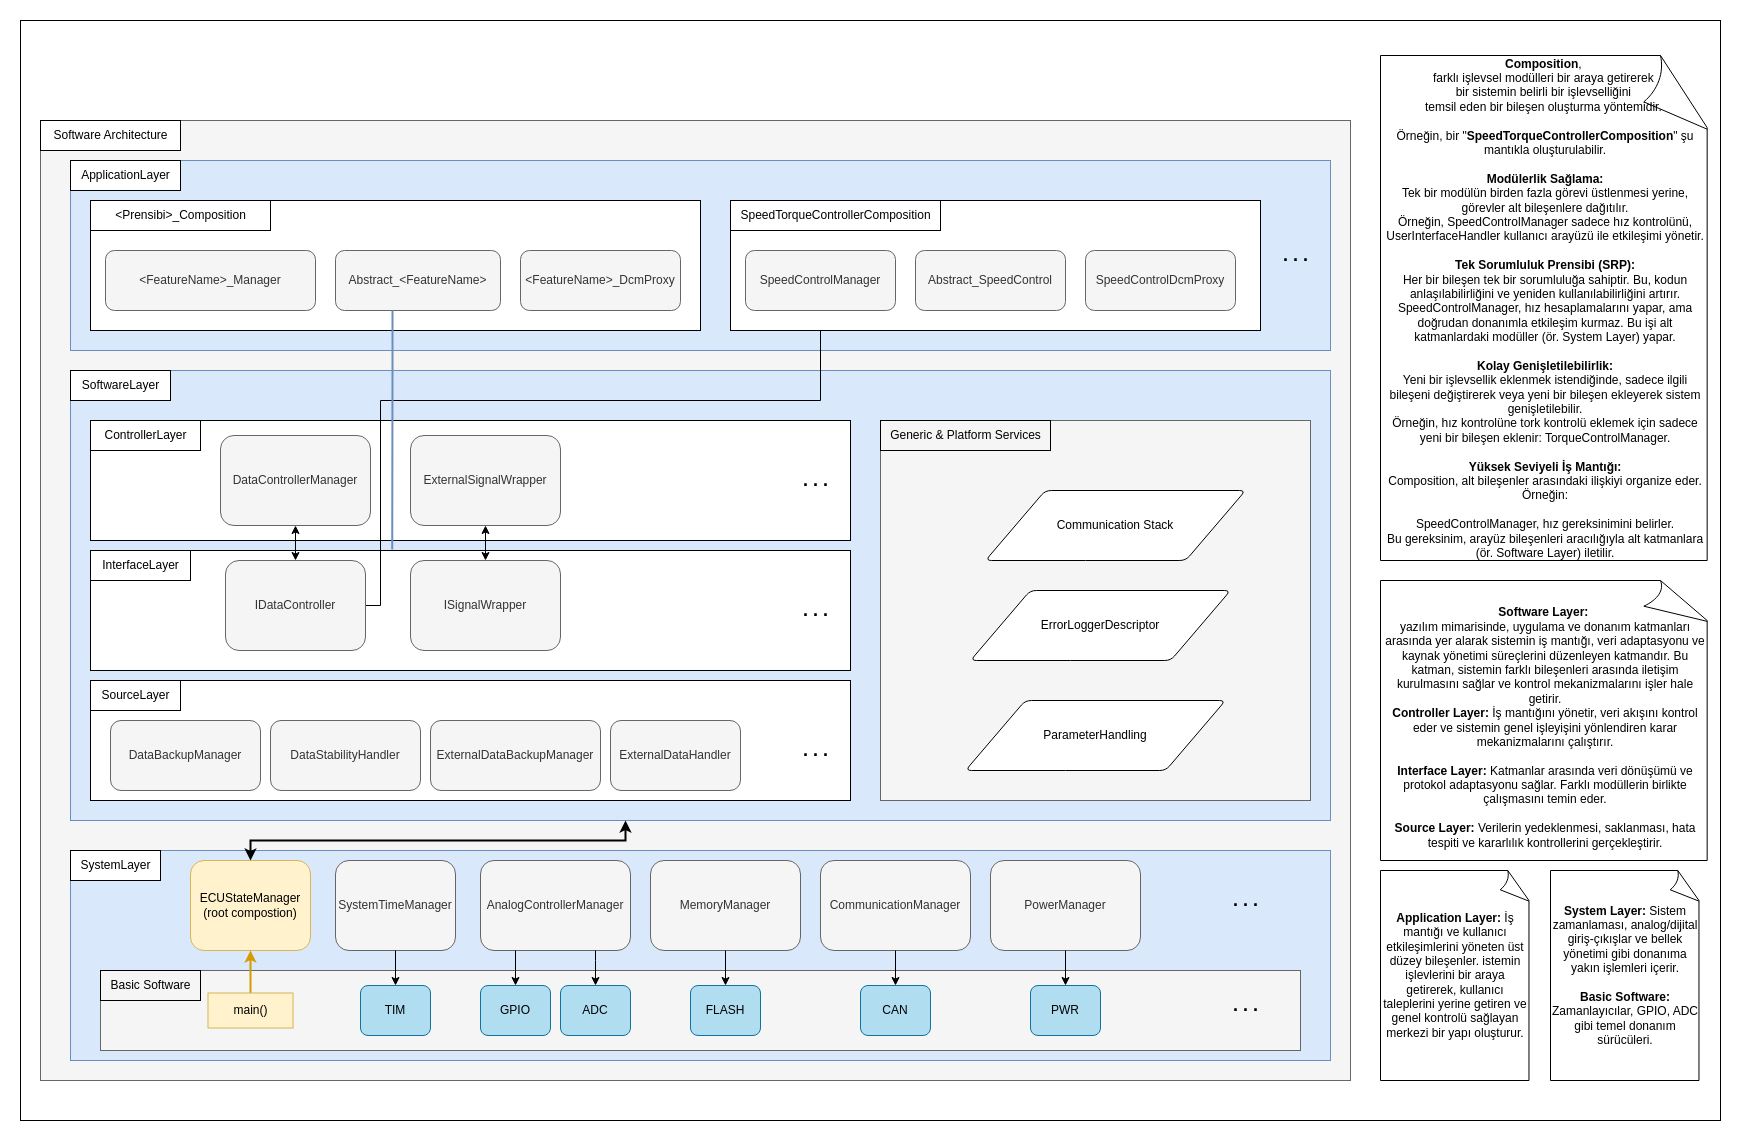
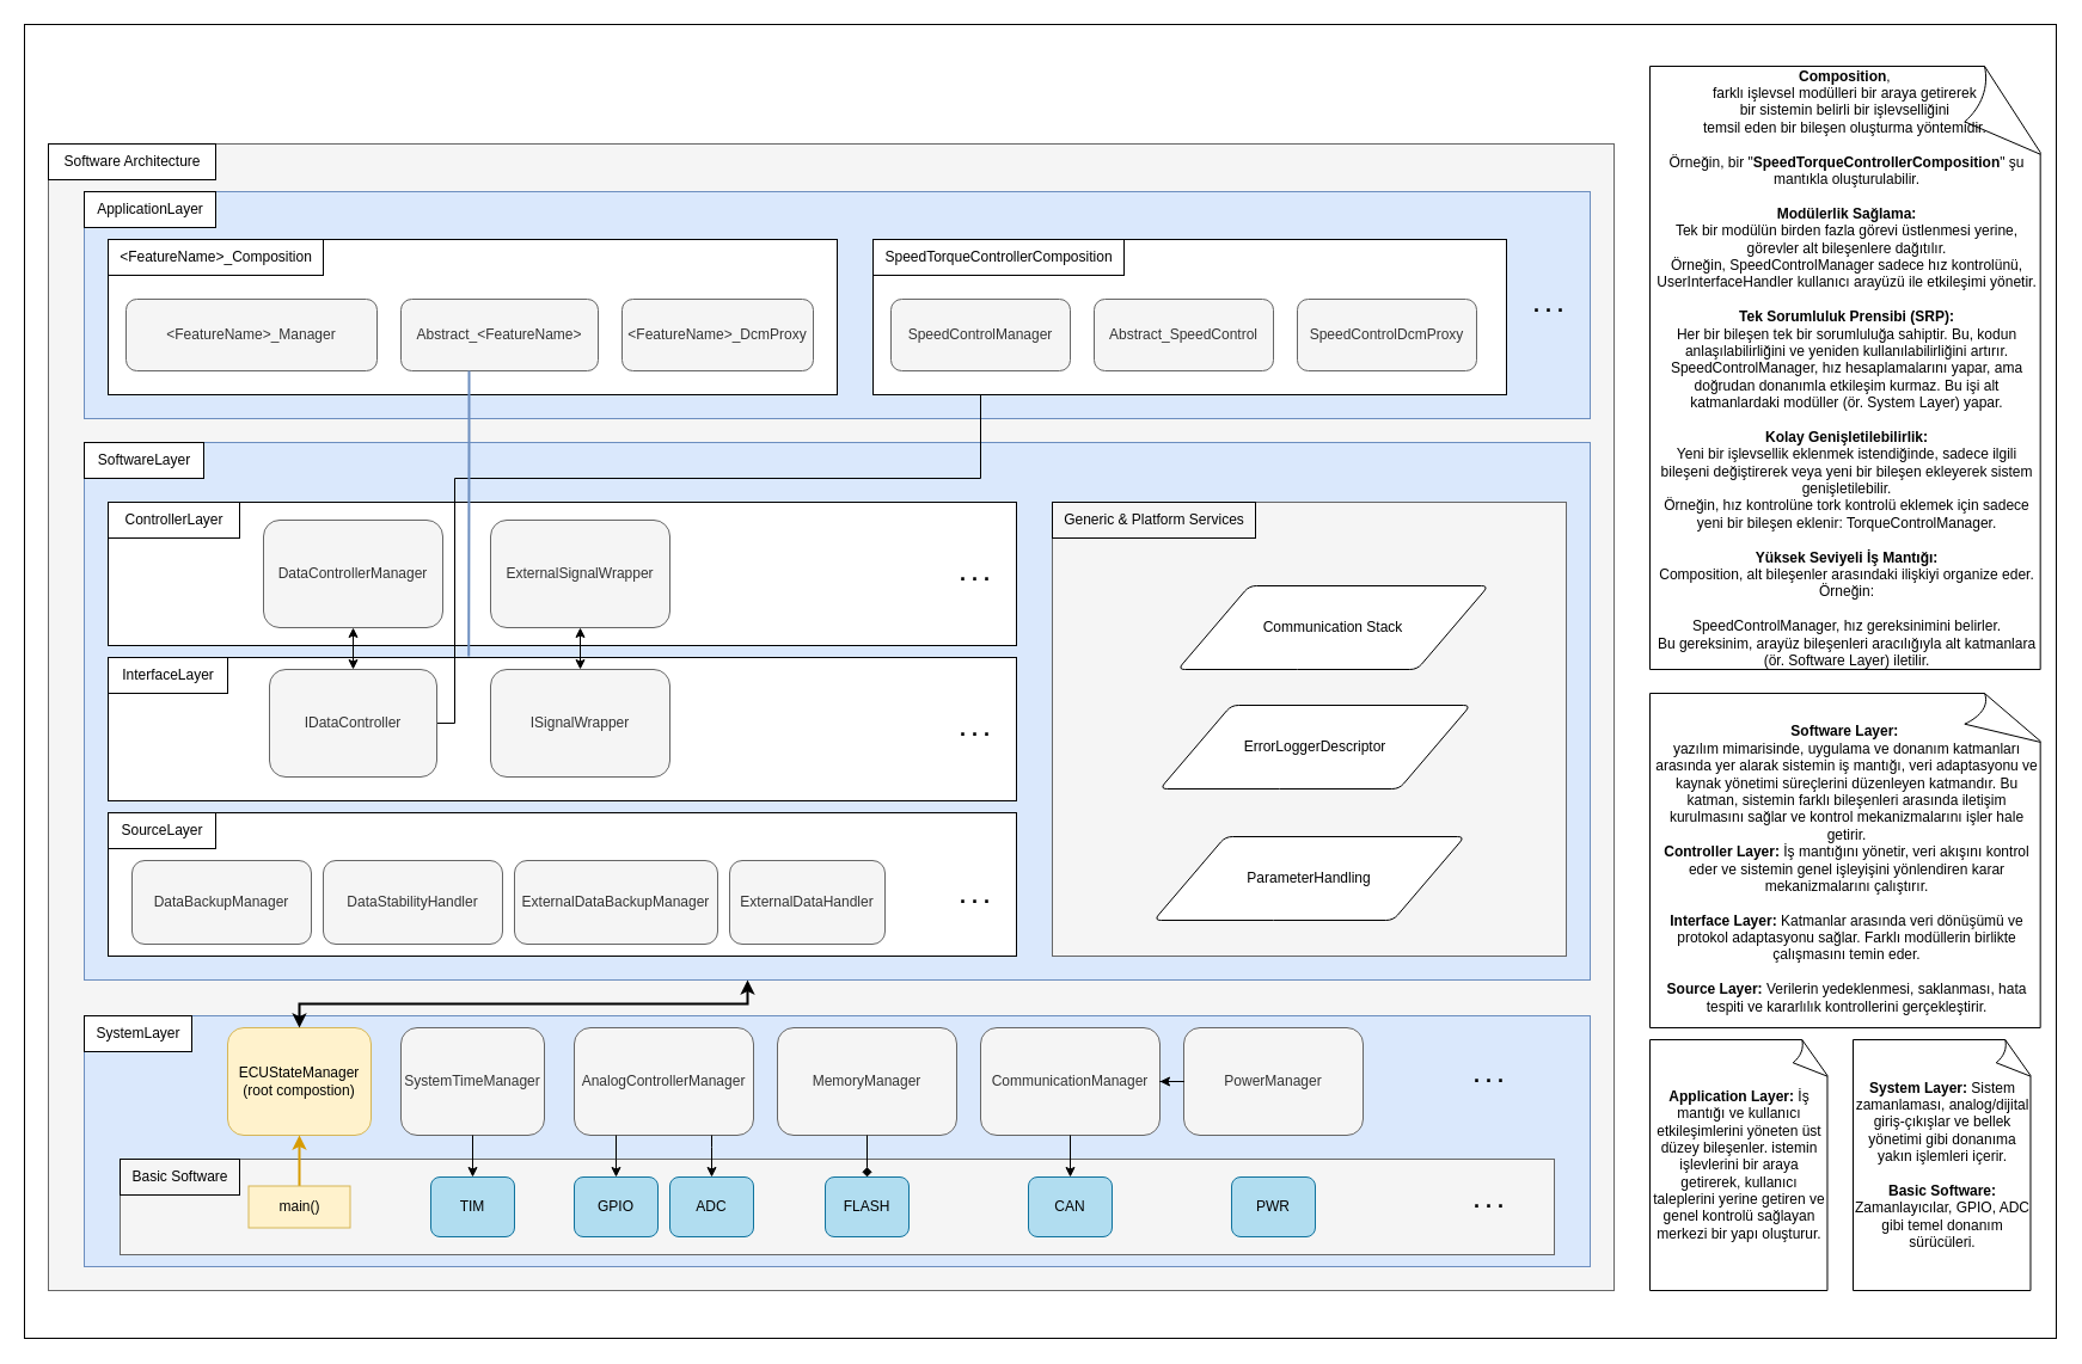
- <mxCell id="64" value="&amp;lt;Prensibi&amp;gt;_Composition" style="text;html=1;align=center;verticalAlign=middle;resizable=0;points=[];autosize=1;strokeColor=default;fillColor=none;" parent="1" vertex="1"><mxGeometry x="90" y="200" width="180" height="30" as="geometry" /></mxCell>
+ <mxCell id="64" value="&amp;lt;FeatureName&amp;gt;_Composition" style="text;html=1;align=center;verticalAlign=middle;resizable=0;points=[];autosize=1;strokeColor=default;fillColor=none;" parent="1" vertex="1"><mxGeometry x="90" y="200" width="180" height="30" as="geometry" /></mxCell>
- <mxCell id="55" style="edgeStyle=orthogonalEdgeStyle;rounded=0;orthogonalLoop=1;jettySize=auto;html=1;" parent="1" source="20" target="31" edge="1"><mxGeometry relative="1" as="geometry" /></mxCell>
+ <mxCell id="55" style="edgeStyle=orthogonalEdgeStyle;rounded=0;orthogonalLoop=1;jettySize=auto;html=1;" parent="1" source="20" target="19" edge="1"><mxGeometry relative="1" as="geometry" /></mxCell>
- <mxCell id="53" style="edgeStyle=orthogonalEdgeStyle;rounded=0;orthogonalLoop=1;jettySize=auto;html=1;" parent="1" source="18" target="30" edge="1"><mxGeometry relative="1" as="geometry" /></mxCell>
+ <mxCell id="53" style="edgeStyle=orthogonalEdgeStyle;rounded=0;orthogonalLoop=1;jettySize=auto;html=1;endArrow=diamond;" parent="1" source="18" target="30" edge="1"><mxGeometry relative="1" as="geometry" /></mxCell>
